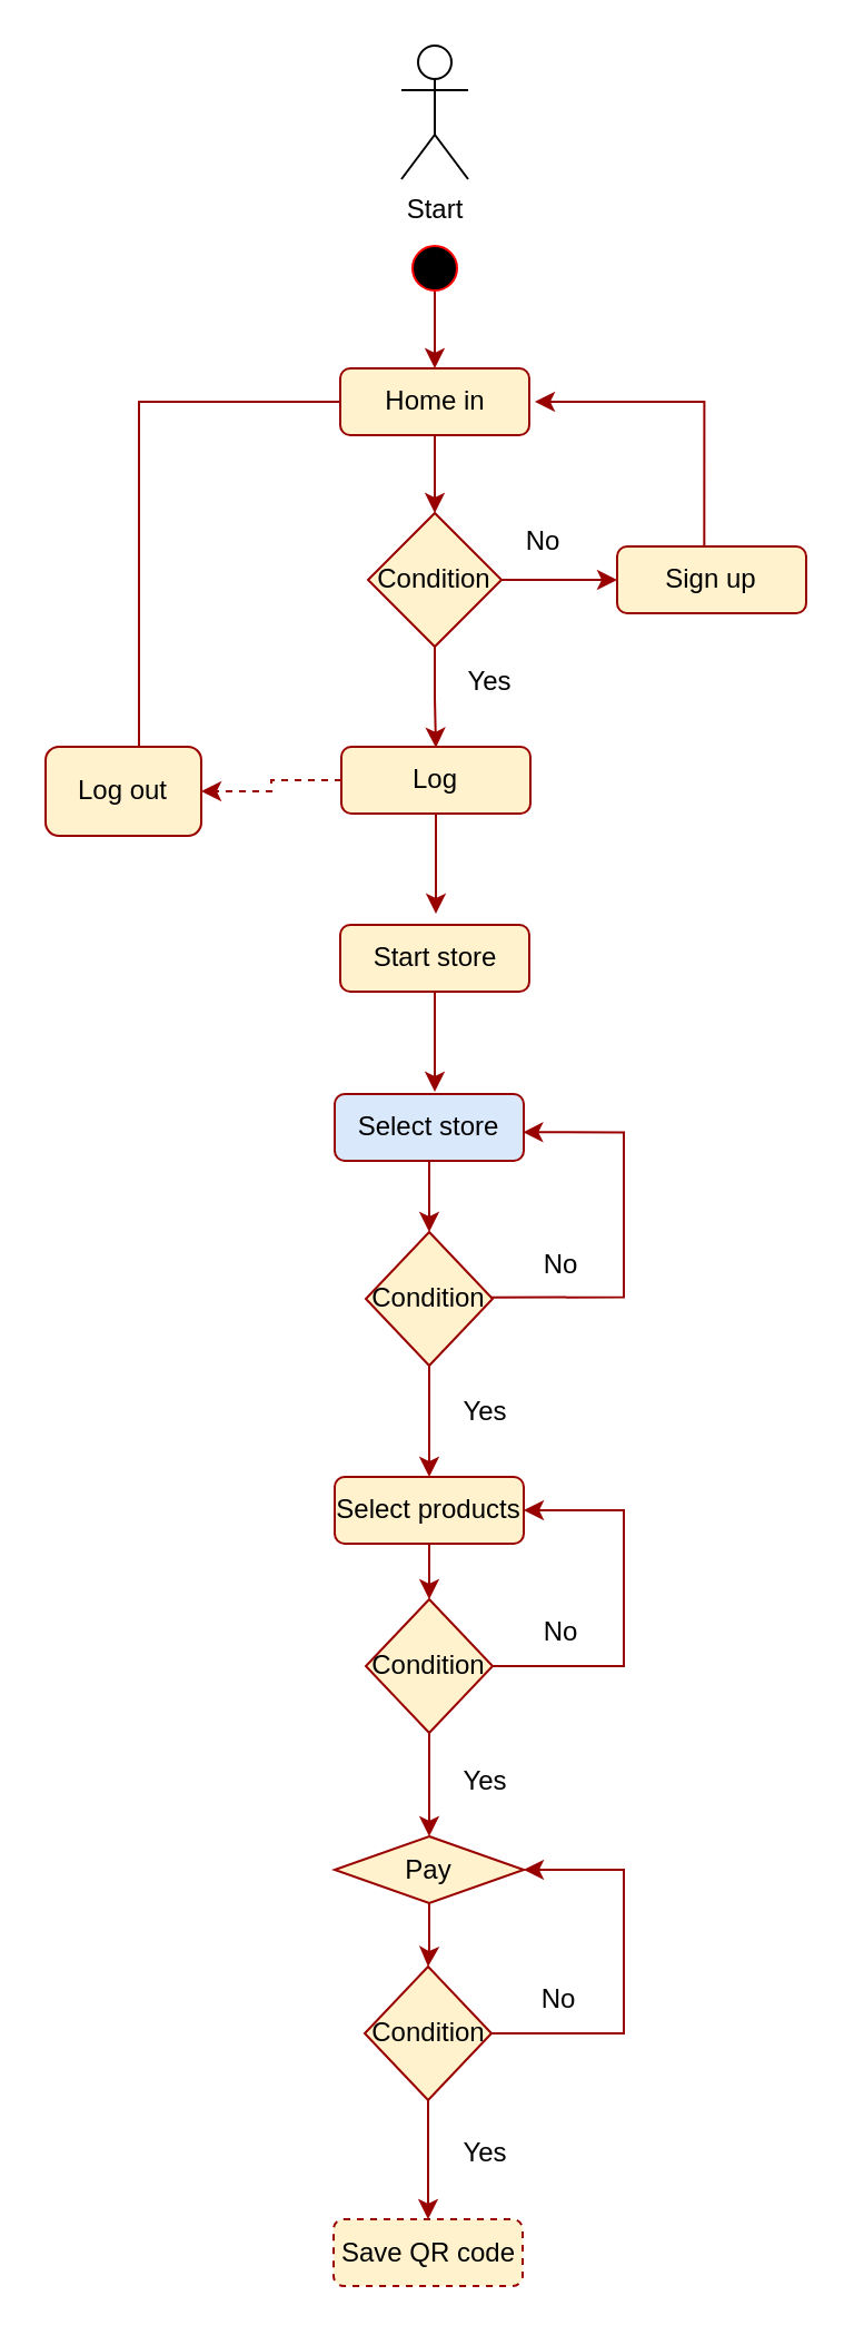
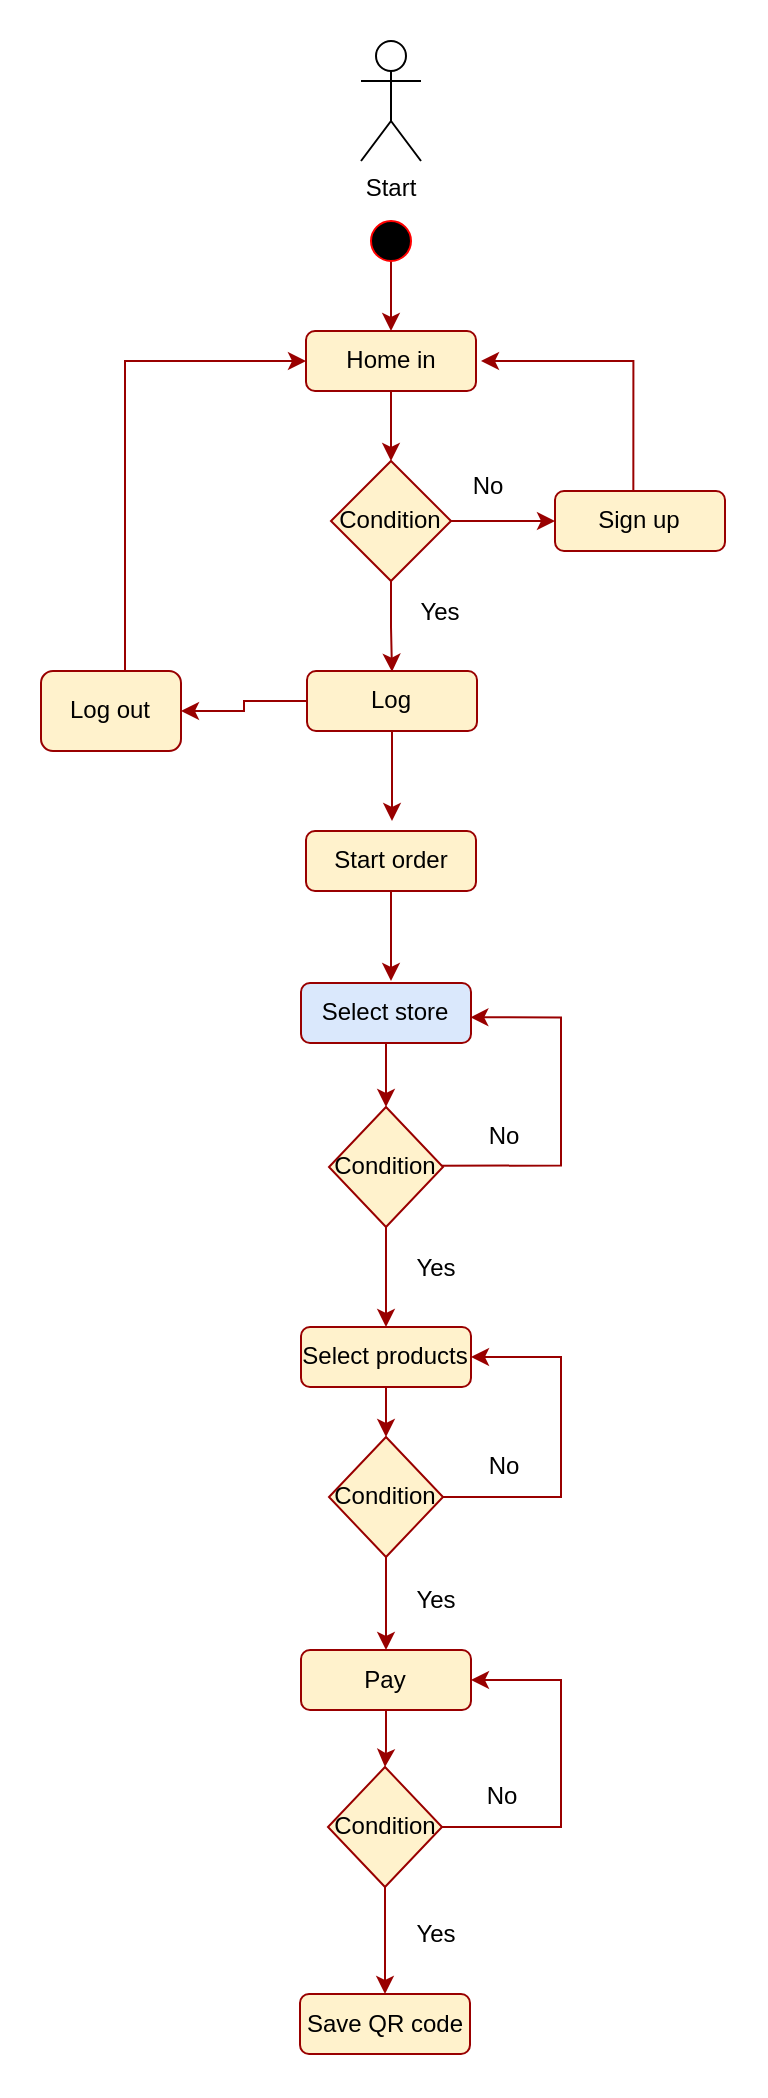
- <mxCell id="41" style="edgeStyle=orthogonalEdgeStyle;rounded=0;orthogonalLoop=1;jettySize=auto;html=1;entryX=0;entryY=0.5;entryDx=0;entryDy=0;strokeColor=#990000;endArrow=none;" edge="1" parent="1" source="42" target="6"><mxGeometry relative="1" as="geometry"><Array as="points"><mxPoint x="62" y="180" /></Array></mxGeometry></mxCell>
+ <mxCell id="41" style="edgeStyle=orthogonalEdgeStyle;rounded=0;orthogonalLoop=1;jettySize=auto;html=1;entryX=0;entryY=0.5;entryDx=0;entryDy=0;strokeColor=#990000;" edge="1" parent="1" source="42" target="6"><mxGeometry relative="1" as="geometry"><Array as="points"><mxPoint x="62" y="180" /></Array></mxGeometry></mxCell>
- <mxCell id="15" style="edgeStyle=orthogonalEdgeStyle;rounded=0;orthogonalLoop=1;jettySize=auto;html=1;entryX=1;entryY=0.5;entryDx=0;entryDy=0;strokeColor=#990000;dashed=1;" edge="1" parent="1" source="16" target="42"><mxGeometry relative="1" as="geometry" /></mxCell>
+ <mxCell id="15" style="edgeStyle=orthogonalEdgeStyle;rounded=0;orthogonalLoop=1;jettySize=auto;html=1;entryX=1;entryY=0.5;entryDx=0;entryDy=0;strokeColor=#990000;" edge="1" parent="1" source="16" target="42"><mxGeometry relative="1" as="geometry" /></mxCell>
- <mxCell id="18" value="Start store" style="rounded=1;whiteSpace=wrap;html=1;strokeColor=#990000;fillColor=#fff2cc;" vertex="1" parent="1"><mxGeometry x="152.5" y="415" width="85" height="30" as="geometry" /></mxCell>
+ <mxCell id="18" value="Start order" style="rounded=1;whiteSpace=wrap;html=1;strokeColor=#990000;fillColor=#fff2cc;" vertex="1" parent="1"><mxGeometry x="152.5" y="415" width="85" height="30" as="geometry" /></mxCell>
- <mxCell id="24" value="Pay" style="rhombus;whiteSpace=wrap;html=1;strokeColor=#990000;fillColor=#fff2cc;" vertex="1" parent="1"><mxGeometry x="150" y="824.5" width="85" height="30" as="geometry" /></mxCell>
+ <mxCell id="24" value="Pay" style="rounded=1;whiteSpace=wrap;html=1;strokeColor=#990000;fillColor=#fff2cc;" vertex="1" parent="1"><mxGeometry x="150" y="824.5" width="85" height="30" as="geometry" /></mxCell>
- <mxCell id="35" value="Save QR code" style="rounded=1;whiteSpace=wrap;html=1;strokeColor=#990000;fillColor=#fff2cc;dashed=1;" vertex="1" parent="1"><mxGeometry x="149.5" y="996.5" width="85" height="30" as="geometry" /></mxCell>
+ <mxCell id="35" value="Save QR code" style="rounded=1;whiteSpace=wrap;html=1;strokeColor=#990000;fillColor=#fff2cc;" vertex="1" parent="1"><mxGeometry x="149.5" y="996.5" width="85" height="30" as="geometry" /></mxCell>
